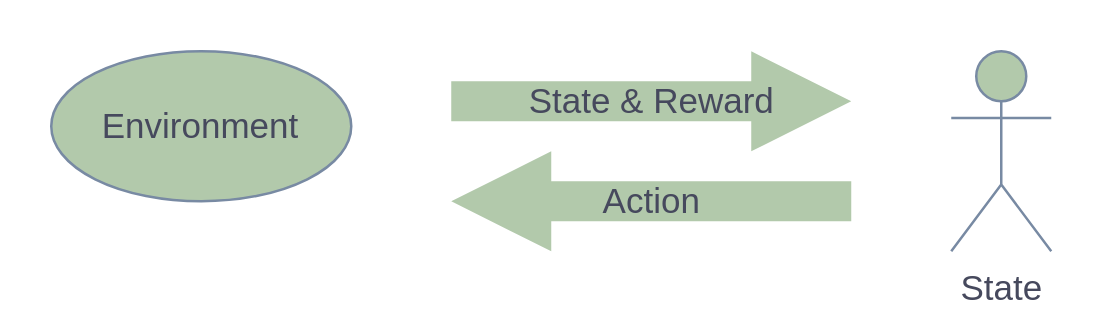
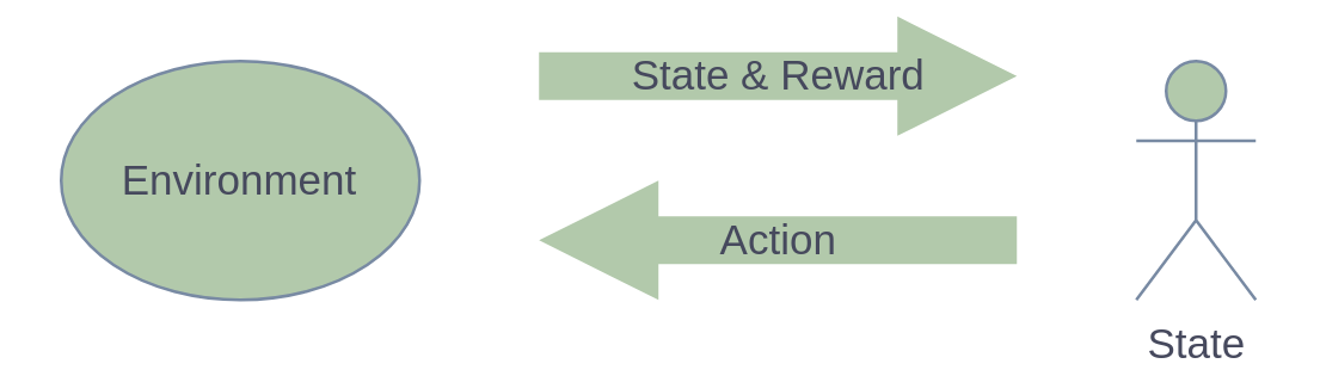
- <mxCell id="4" value="State &amp;amp; Reward" style="html=1;shadow=0;dashed=0;align=center;verticalAlign=middle;shape=mxgraph.arrows2.arrow;dy=0.6;dx=40;notch=0;rounded=0;sketch=0;fontSize=14;fontColor=#46495D;strokeColor=none;fillColor=#B2C9AB;" vertex="1" parent="1"><mxGeometry x="180" y="20" width="160" height="40" as="geometry" /></mxCell>
+ <mxCell id="4" value="State &amp;amp; Reward" style="html=1;shadow=0;dashed=0;align=center;verticalAlign=middle;shape=mxgraph.arrows2.arrow;dy=0.6;dx=40;notch=0;rounded=0;sketch=0;fontSize=14;fontColor=#46495D;strokeColor=none;fillColor=#B2C9AB;" vertex="1" parent="1"><mxGeometry x="180" y="5" width="160" height="40" as="geometry" /></mxCell>
- <mxCell id="3" value="&lt;font style=&quot;font-size: 14px&quot;&gt;Environment&lt;/font&gt;" style="ellipse;whiteSpace=wrap;html=1;rounded=0;sketch=0;fontColor=#46495D;strokeColor=#788AA3;fillColor=#B2C9AB;" vertex="1" parent="1"><mxGeometry x="20" y="20" width="120" height="60" as="geometry" /></mxCell>
+ <mxCell id="3" value="&lt;font style=&quot;font-size: 14px&quot;&gt;Environment&lt;/font&gt;" style="ellipse;whiteSpace=wrap;html=1;rounded=0;sketch=0;fontColor=#46495D;strokeColor=#788AA3;fillColor=#B2C9AB;" vertex="1" parent="1"><mxGeometry x="20" y="20" width="120" height="80" as="geometry" /></mxCell>
